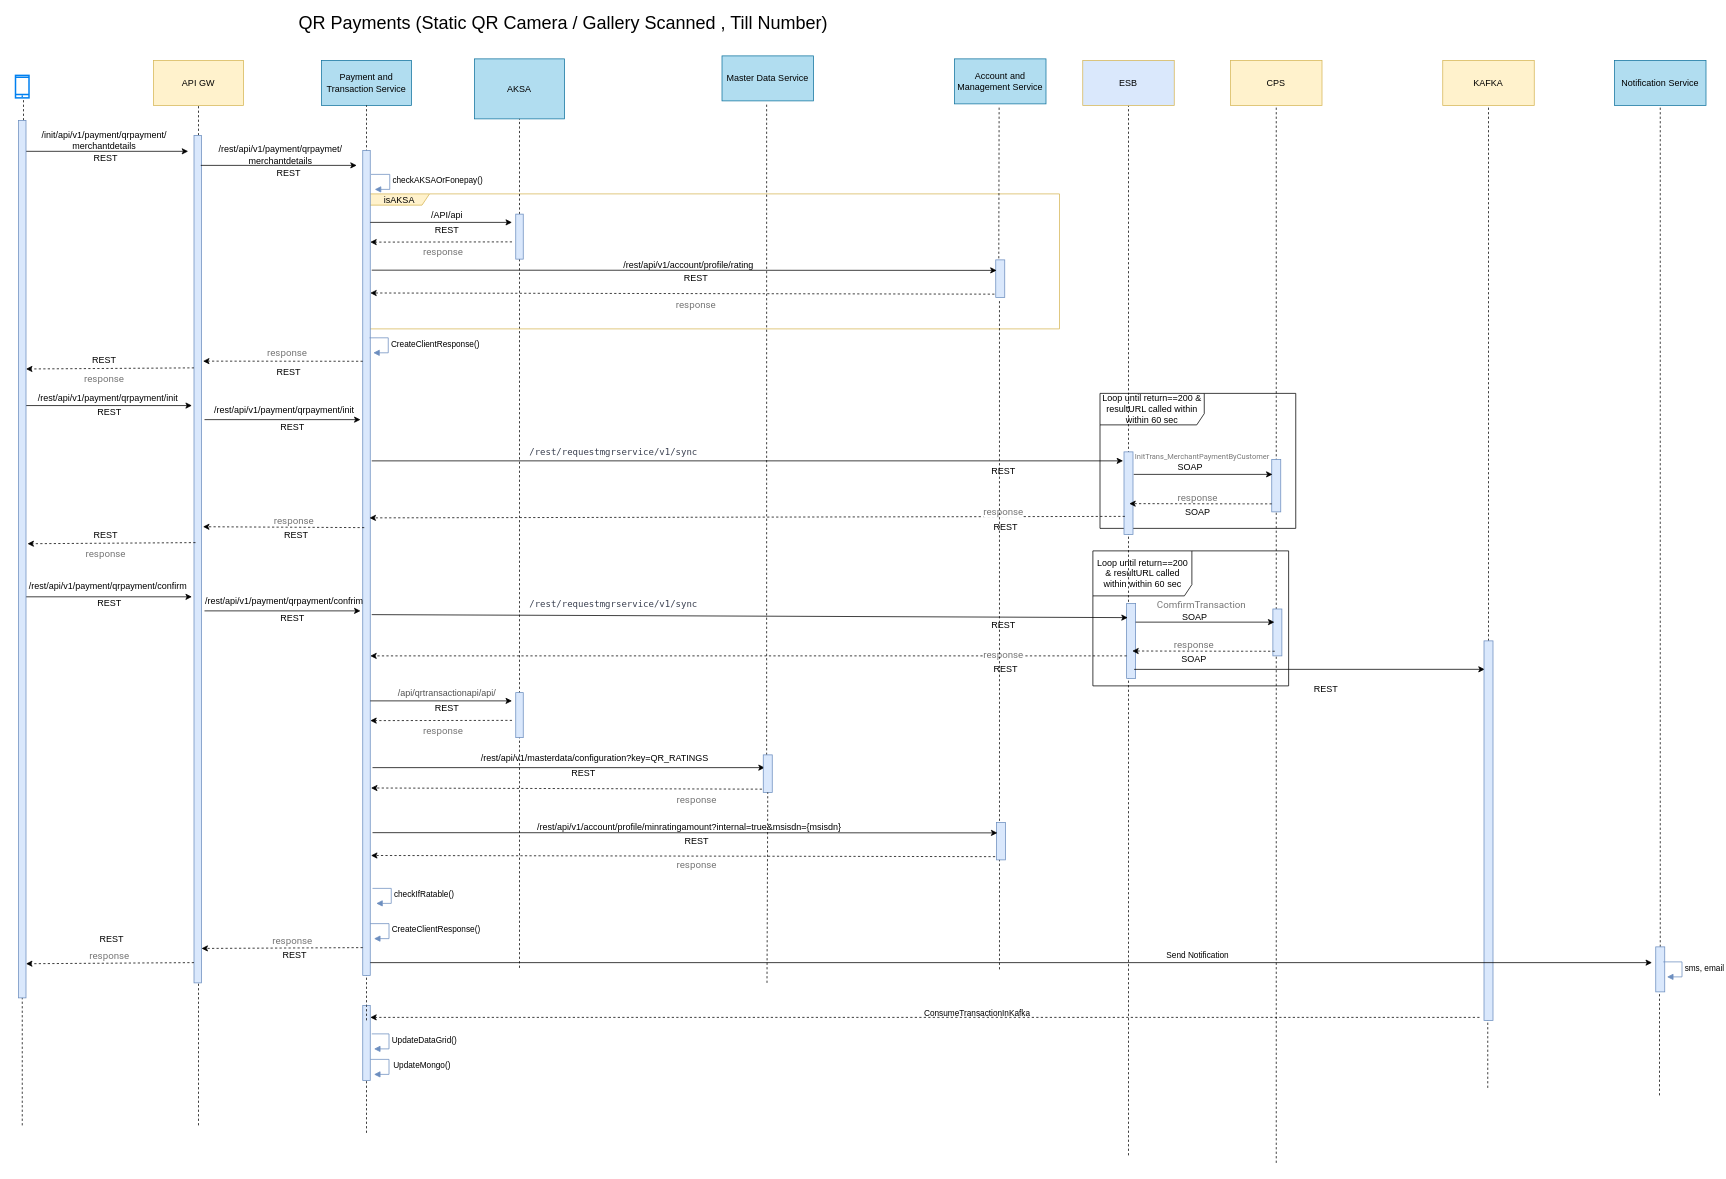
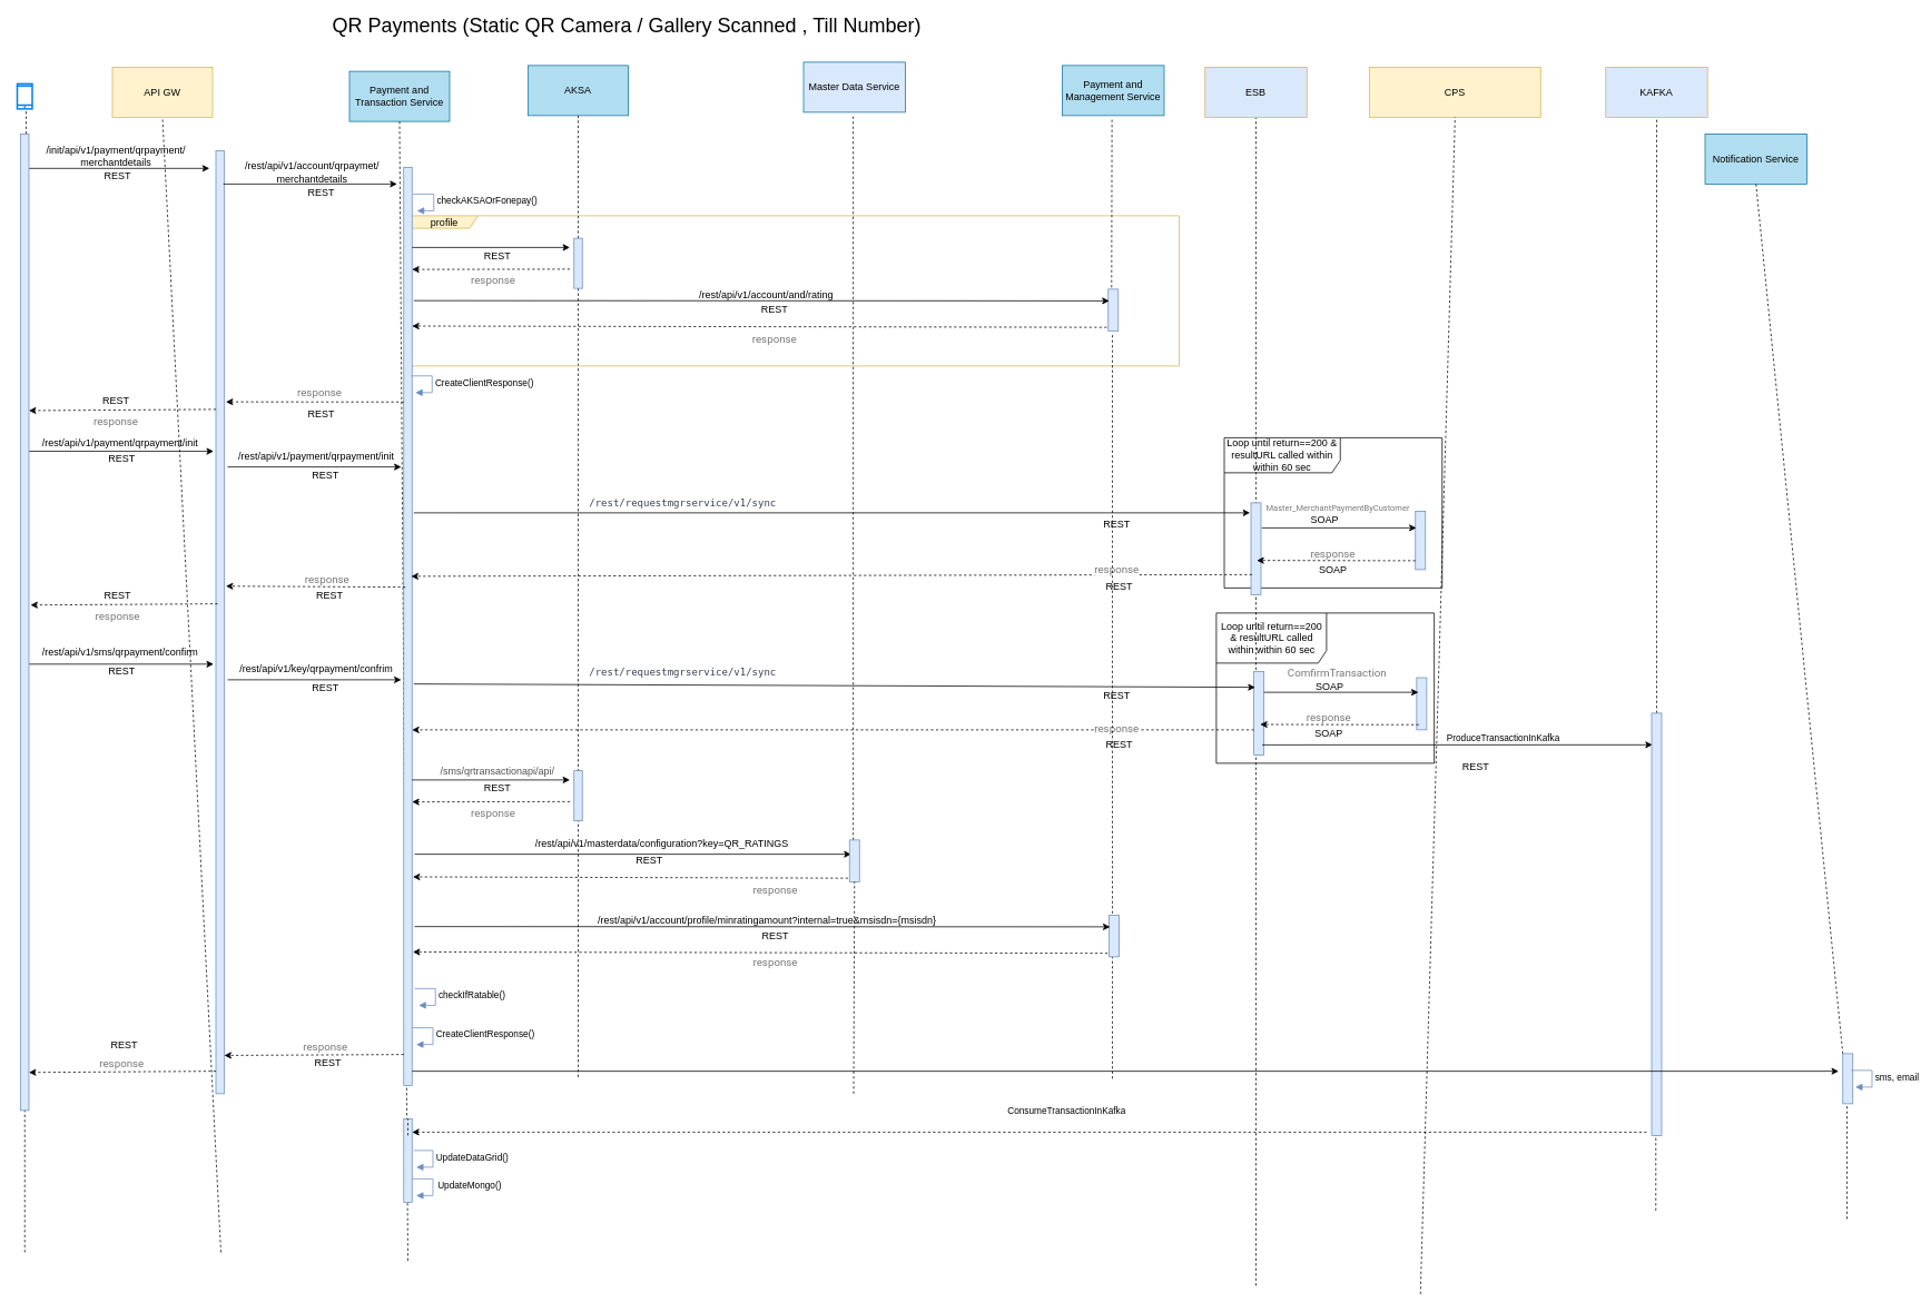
- <mxCell id="131" value="Master Data Service" style="rounded=0;whiteSpace=wrap;html=1;fillColor=#b1ddf0;strokeColor=#10739e;" parent="1" vertex="1"><mxGeometry x="962" y="74.02" width="122" height="60" as="geometry" /></mxCell>
+ <mxCell id="131" value="Master Data Service" style="rounded=0;whiteSpace=wrap;html=1;fillColor=#dae8fc;strokeColor=#10739e;" parent="1" vertex="1"><mxGeometry x="962" y="74.02" width="122" height="60" as="geometry" /></mxCell>
- <mxCell id="119" value="Account and Management Service" style="rounded=0;whiteSpace=wrap;html=1;fillColor=#b1ddf0;strokeColor=#10739e;" parent="1" vertex="1"><mxGeometry x="1272" y="78" width="122" height="60" as="geometry" /></mxCell>
+ <mxCell id="119" value="Payment and Management Service" style="rounded=0;whiteSpace=wrap;html=1;fillColor=#b1ddf0;strokeColor=#10739e;" parent="1" vertex="1"><mxGeometry x="1272" y="78" width="122" height="60" as="geometry" /></mxCell>
- <mxCell id="7" value="API GW" style="rounded=0;whiteSpace=wrap;html=1;fillColor=#fff2cc;strokeColor=#d6b656;" parent="1" vertex="1"><mxGeometry x="204" y="80" width="120" height="60" as="geometry" /></mxCell>
+ <mxCell id="7" value="API GW" style="rounded=0;whiteSpace=wrap;html=1;fillColor=#fff2cc;strokeColor=#d6b656;" parent="1" vertex="1"><mxGeometry x="134" y="80" width="120" height="60" as="geometry" /></mxCell>
- <mxCell id="8" value="Payment and Transaction Service" style="rounded=0;whiteSpace=wrap;html=1;fillColor=#b1ddf0;strokeColor=#10739e;" parent="1" vertex="1"><mxGeometry x="428" y="80" width="120" height="60" as="geometry" /></mxCell>
+ <mxCell id="8" value="Payment and Transaction Service" style="rounded=0;whiteSpace=wrap;html=1;fillColor=#b1ddf0;strokeColor=#10739e;" parent="1" vertex="1"><mxGeometry x="418" y="85" width="120" height="60" as="geometry" /></mxCell>
- <mxCell id="10" value="CPS" style="rounded=0;whiteSpace=wrap;html=1;fillColor=#fff2cc;strokeColor=#d6b656;" parent="1" vertex="1"><mxGeometry x="1640" y="80" width="122" height="60" as="geometry" /></mxCell>
+ <mxCell id="10" value="CPS" style="rounded=0;whiteSpace=wrap;html=1;fillColor=#fff2cc;strokeColor=#d6b656;" parent="1" vertex="1"><mxGeometry x="1640" y="80" width="205" height="60" as="geometry" /></mxCell>
- <mxCell id="60" value="KAFKA" style="rounded=0;whiteSpace=wrap;html=1;fillColor=#fff2cc;strokeColor=#d6b656;" parent="1" vertex="1"><mxGeometry x="1923" y="80" width="122" height="60" as="geometry" /></mxCell>
+ <mxCell id="60" value="KAFKA" style="rounded=0;whiteSpace=wrap;html=1;fillColor=#dae8fc;strokeColor=#d6b656;" parent="1" vertex="1"><mxGeometry x="1923" y="80" width="122" height="60" as="geometry" /></mxCell>
- <mxCell id="24" value="Notification Service" style="rounded=0;whiteSpace=wrap;html=1;fillColor=#b1ddf0;strokeColor=#10739e;" parent="1" vertex="1"><mxGeometry x="2152" y="80" width="122" height="60" as="geometry" /></mxCell>
+ <mxCell id="24" value="Notification Service" style="rounded=0;whiteSpace=wrap;html=1;fillColor=#b1ddf0;strokeColor=#10739e;" parent="1" vertex="1"><mxGeometry x="2042" y="160" width="122" height="60" as="geometry" /></mxCell>
- <mxCell id="81" value="AKSA" style="rounded=0;whiteSpace=wrap;html=1;fillColor=#b1ddf0;strokeColor=#10739e;" parent="1" vertex="1"><mxGeometry x="632" y="78" width="120" height="80" as="geometry" /></mxCell>
+ <mxCell id="81" value="AKSA" style="rounded=0;whiteSpace=wrap;html=1;fillColor=#b1ddf0;strokeColor=#10739e;" parent="1" vertex="1"><mxGeometry x="632" y="78" width="120" height="60" as="geometry" /></mxCell>
- <mxCell id="99" value="/rest/api/v1/payment/qrpaymet/&lt;br&gt;merchantdetails" style="text;html=1;align=center;verticalAlign=middle;resizable=0;points=[];autosize=1;" parent="1" vertex="1"><mxGeometry x="283" y="191" width="180" height="30" as="geometry" /></mxCell>
+ <mxCell id="99" value="/rest/api/v1/account/qrpaymet/&lt;br&gt;merchantdetails" style="text;html=1;align=center;verticalAlign=middle;resizable=0;points=[];autosize=1;" parent="1" vertex="1"><mxGeometry x="283" y="191" width="180" height="30" as="geometry" /></mxCell>
- <mxCell id="4" value="isAKSA" style="shape=umlFrame;whiteSpace=wrap;html=1;width=80;height=15;fillColor=#fff2cc;strokeColor=#d6b656;" parent="1" vertex="1"><mxGeometry x="492" y="258" width="920" height="180" as="geometry" /></mxCell>
+ <mxCell id="4" value="profile" style="shape=umlFrame;whiteSpace=wrap;html=1;width=80;height=15;fillColor=#fff2cc;strokeColor=#d6b656;" parent="1" vertex="1"><mxGeometry x="492" y="258" width="920" height="180" as="geometry" /></mxCell>
- <mxCell id="103" value="&lt;span&gt;/API/api&lt;br&gt;&lt;/span&gt;" style="text;html=1;align=center;verticalAlign=middle;resizable=0;points=[];autosize=1;fontStyle=0" parent="1" vertex="1"><mxGeometry x="565" y="276" width="60" height="20" as="geometry" /></mxCell>
- <mxCell id="124" value="&lt;span&gt;/rest/api/v1/account/profile/rating&lt;br&gt;&lt;/span&gt;" style="text;html=1;align=center;verticalAlign=middle;resizable=0;points=[];autosize=1;fontStyle=0" parent="1" vertex="1"><mxGeometry x="822" y="343" width="190" height="20" as="geometry" /></mxCell>
+ <mxCell id="124" value="&lt;span&gt;/rest/api/v1/account/and/rating&lt;br&gt;&lt;/span&gt;" style="text;html=1;align=center;verticalAlign=middle;resizable=0;points=[];autosize=1;fontStyle=0" parent="1" vertex="1"><mxGeometry x="822" y="343" width="190" height="20" as="geometry" /></mxCell>
- <mxCell id="34" value="&lt;font color=&quot;#777777&quot; face=&quot;Roboto, RobotoDraft, Helvetica, Arial, sans-serif&quot; style=&quot;font-size: 10px;&quot;&gt;&lt;span style=&quot;font-size: 10px;&quot;&gt;InitTrans_MerchantPaymentByCustomer&lt;/span&gt;&lt;/font&gt;" style="text;html=1;align=center;verticalAlign=middle;resizable=0;points=[];autosize=1;fontSize=10;" parent="1" vertex="1"><mxGeometry x="1501.5" y="598" width="200" height="20" as="geometry" /></mxCell>
+ <mxCell id="34" value="&lt;font color=&quot;#777777&quot; face=&quot;Roboto, RobotoDraft, Helvetica, Arial, sans-serif&quot; style=&quot;font-size: 10px;&quot;&gt;&lt;span style=&quot;font-size: 10px;&quot;&gt;Master_MerchantPaymentByCustomer&lt;/span&gt;&lt;/font&gt;" style="text;html=1;align=center;verticalAlign=middle;resizable=0;points=[];autosize=1;fontSize=10;" parent="1" vertex="1"><mxGeometry x="1501.5" y="598" width="200" height="20" as="geometry" /></mxCell>
- <mxCell id="91" value="/rest/api/v1/payment/qrpayment/confirm" style="text;html=1;align=center;verticalAlign=middle;resizable=0;points=[];autosize=1;" parent="1" vertex="1"><mxGeometry x="28" y="771" width="230" height="20" as="geometry" /></mxCell>
+ <mxCell id="91" value="/rest/api/v1/sms/qrpayment/confirm" style="text;html=1;align=center;verticalAlign=middle;resizable=0;points=[];autosize=1;" parent="1" vertex="1"><mxGeometry x="28" y="771" width="230" height="20" as="geometry" /></mxCell>
- <mxCell id="93" value="/rest/api/v1/payment/qrpayment/confrim" style="text;html=1;align=center;verticalAlign=middle;resizable=0;points=[];autosize=1;" parent="1" vertex="1"><mxGeometry x="263" y="791" width="230" height="20" as="geometry" /></mxCell>
+ <mxCell id="93" value="/rest/api/v1/key/qrpayment/confrim" style="text;html=1;align=center;verticalAlign=middle;resizable=0;points=[];autosize=1;" parent="1" vertex="1"><mxGeometry x="263" y="791" width="230" height="20" as="geometry" /></mxCell>
+ <mxCell id="62" value="ProduceTransactionInKafka" style="text;html=1;align=center;verticalAlign=middle;resizable=0;points=[];autosize=1;fontSize=11;" parent="1" vertex="1"><mxGeometry x="1724.5" y="874" width="150" height="20" as="geometry" /></mxCell>
- <mxCell id="115" value="&lt;span style=&quot;color: rgb(80 , 80 , 80) ; font-family: &amp;#34;opensans&amp;#34; , &amp;#34;helvetica&amp;#34; , &amp;#34;arial&amp;#34; , sans-serif ; text-align: left ; background-color: rgb(255 , 255 , 255)&quot;&gt;/api/qrtransactionapi/api/&lt;/span&gt;&lt;span&gt;&lt;br&gt;&lt;/span&gt;" style="text;html=1;align=center;verticalAlign=middle;resizable=0;points=[];autosize=1;fontStyle=0" parent="1" vertex="1"><mxGeometry x="520" y="914" width="150" height="20" as="geometry" /></mxCell>
+ <mxCell id="115" value="&lt;span style=&quot;color: rgb(80 , 80 , 80) ; font-family: &amp;#34;opensans&amp;#34; , &amp;#34;helvetica&amp;#34; , &amp;#34;arial&amp;#34; , sans-serif ; text-align: left ; background-color: rgb(255 , 255 , 255)&quot;&gt;/sms/qrtransactionapi/api/&lt;/span&gt;&lt;span&gt;&lt;br&gt;&lt;/span&gt;" style="text;html=1;align=center;verticalAlign=middle;resizable=0;points=[];autosize=1;fontStyle=0" parent="1" vertex="1"><mxGeometry x="520" y="914" width="150" height="20" as="geometry" /></mxCell>
- <mxCell id="77" value="Send Notification" style="text;html=1;align=center;verticalAlign=middle;resizable=0;points=[];autosize=1;fontSize=11;" parent="1" vertex="1"><mxGeometry x="1545.5" y="1263" width="100" height="20" as="geometry" /></mxCell>
- <mxCell id="73" value="ConsumeTransactionInKafka" style="text;html=1;align=center;verticalAlign=middle;resizable=0;points=[];autosize=1;fontSize=11;" parent="1" vertex="1"><mxGeometry x="1222" y="1340" width="160" height="20" as="geometry" /></mxCell>
+ <mxCell id="73" value="ConsumeTransactionInKafka" style="text;html=1;align=center;verticalAlign=middle;resizable=0;points=[];autosize=1;fontSize=11;" parent="1" vertex="1"><mxGeometry x="1197" y="1320" width="160" height="20" as="geometry" /></mxCell>
